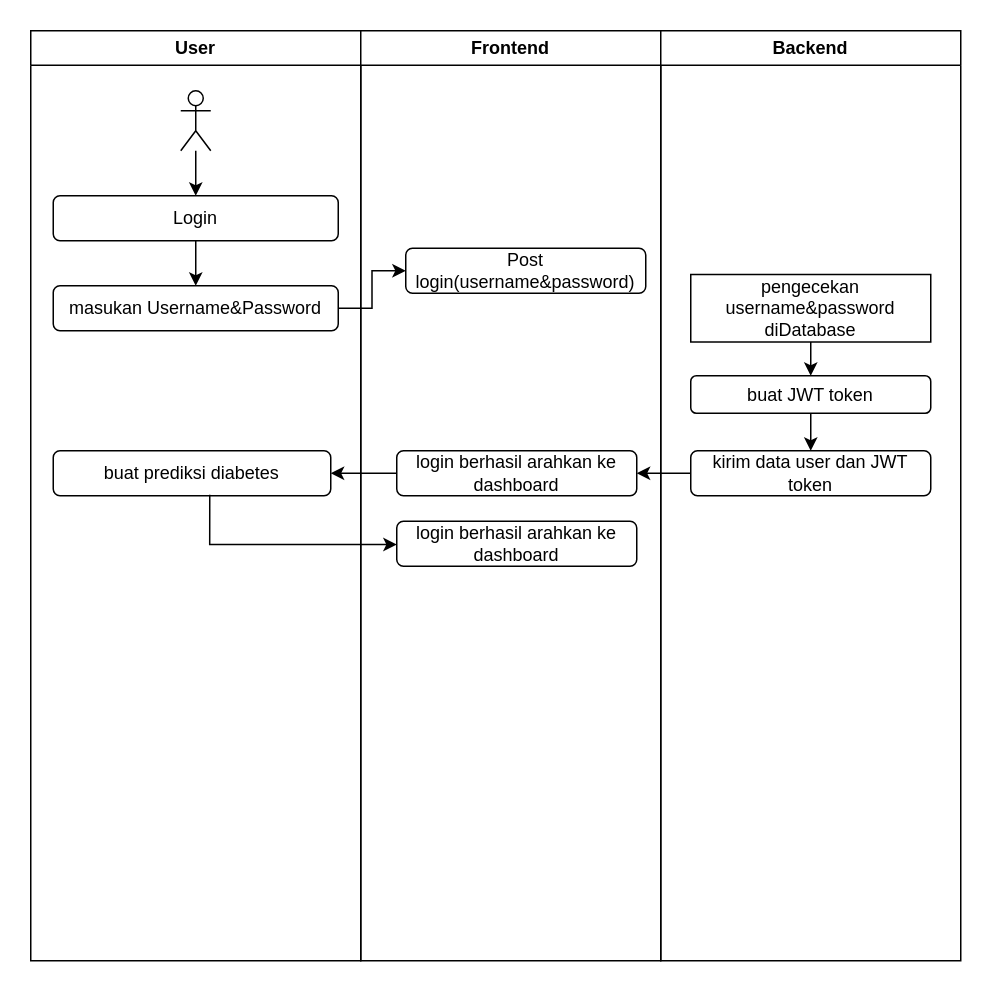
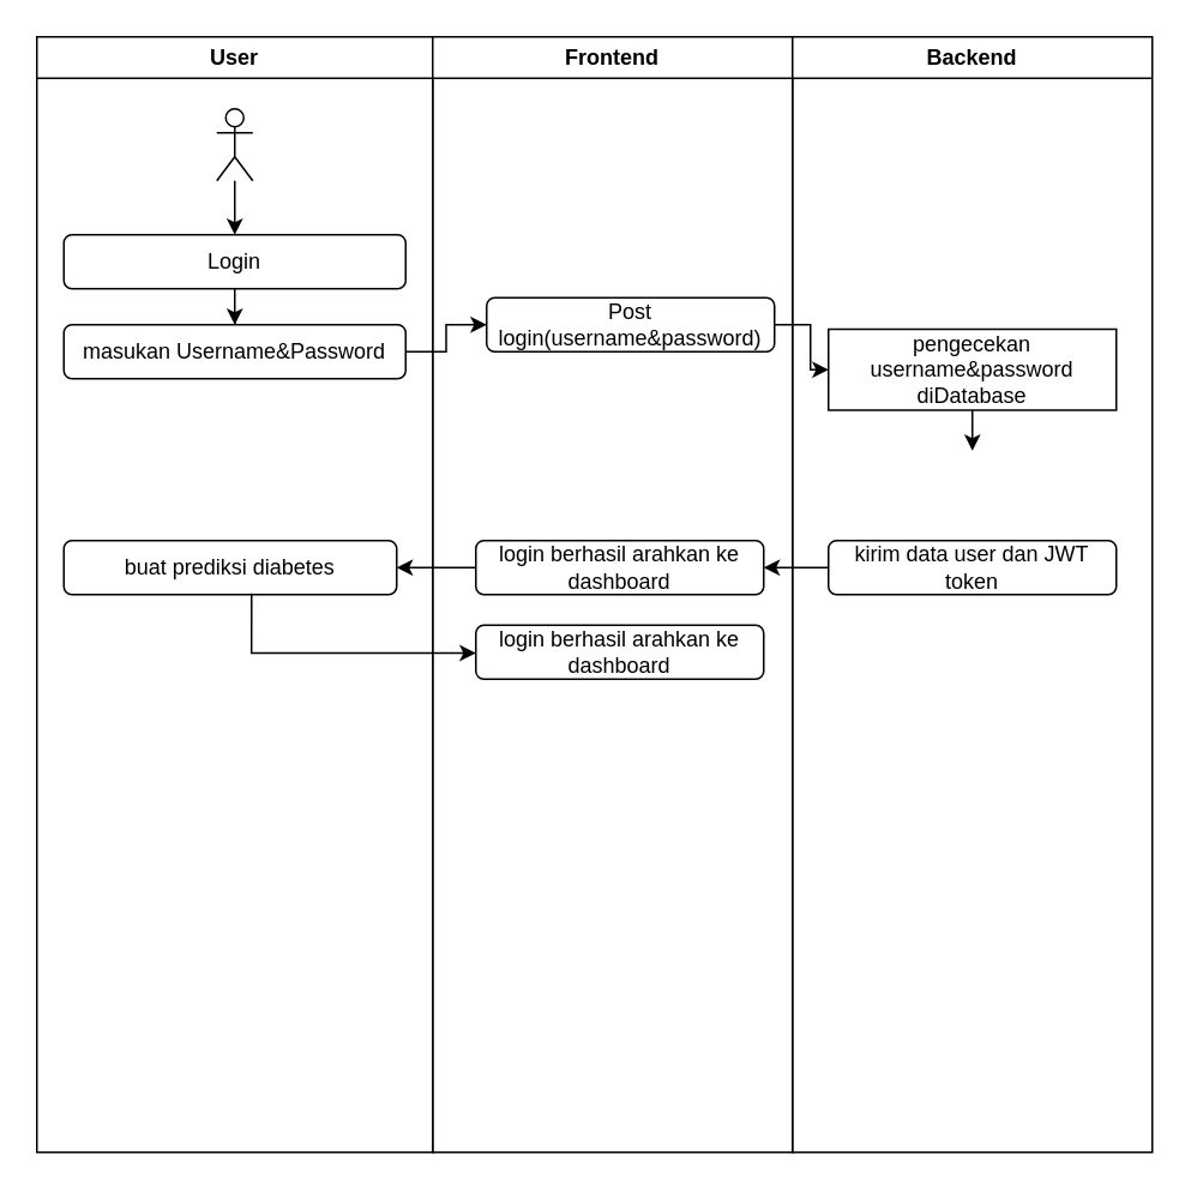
+ <mxCell id="22" style="edgeStyle=orthogonalEdgeStyle;rounded=0;orthogonalLoop=1;jettySize=auto;html=1;entryX=0;entryY=0.5;entryDx=0;entryDy=0;" edge="1" parent="1" source="11" target="17"><mxGeometry relative="1" as="geometry" /></mxCell>
- <mxCell id="7" value="masukan Username&amp;amp;Password" style="rounded=1;whiteSpace=wrap;html=1;" vertex="1" parent="2"><mxGeometry x="15" y="170" width="190" height="30" as="geometry" /></mxCell>
+ <mxCell id="7" value="masukan Username&amp;amp;Password" style="rounded=1;whiteSpace=wrap;html=1;" vertex="1" parent="2"><mxGeometry x="15" y="160" width="190" height="30" as="geometry" /></mxCell>
- <mxCell id="19" value="buat JWT token" style="rounded=1;whiteSpace=wrap;html=1;" vertex="1" parent="15"><mxGeometry x="20" y="230" width="160" height="25" as="geometry" /></mxCell>
- <mxCell id="18" value="" style="edgeStyle=orthogonalEdgeStyle;rounded=0;orthogonalLoop=1;jettySize=auto;html=1;" edge="1" parent="15" source="19" target="20"><mxGeometry relative="1" as="geometry" /></mxCell>
